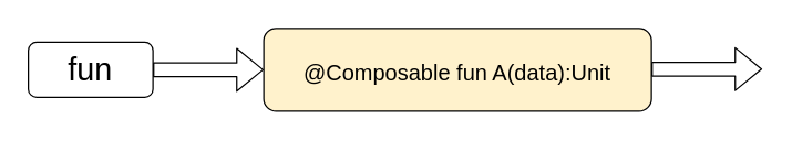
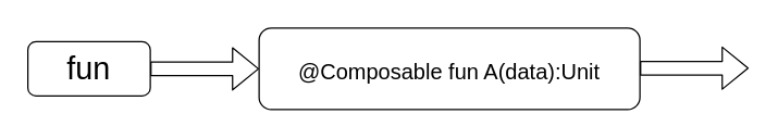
- <mxCell id="4" value="&lt;font style=&quot;font-size: 16px;&quot;&gt;@Composable fun A(data):Unit&lt;/font&gt;" style="rounded=1;whiteSpace=wrap;html=1;fontSize=23;fillColor=#fff2cc;" vertex="1" parent="1"><mxGeometry x="190" y="20" width="280" height="60" as="geometry" /></mxCell>
+ <mxCell id="4" value="&lt;font style=&quot;font-size: 16px;&quot;&gt;@Composable fun A(data):Unit&lt;/font&gt;" style="rounded=1;whiteSpace=wrap;html=1;fontSize=23;" vertex="1" parent="1"><mxGeometry x="190" y="20" width="280" height="60" as="geometry" /></mxCell>
